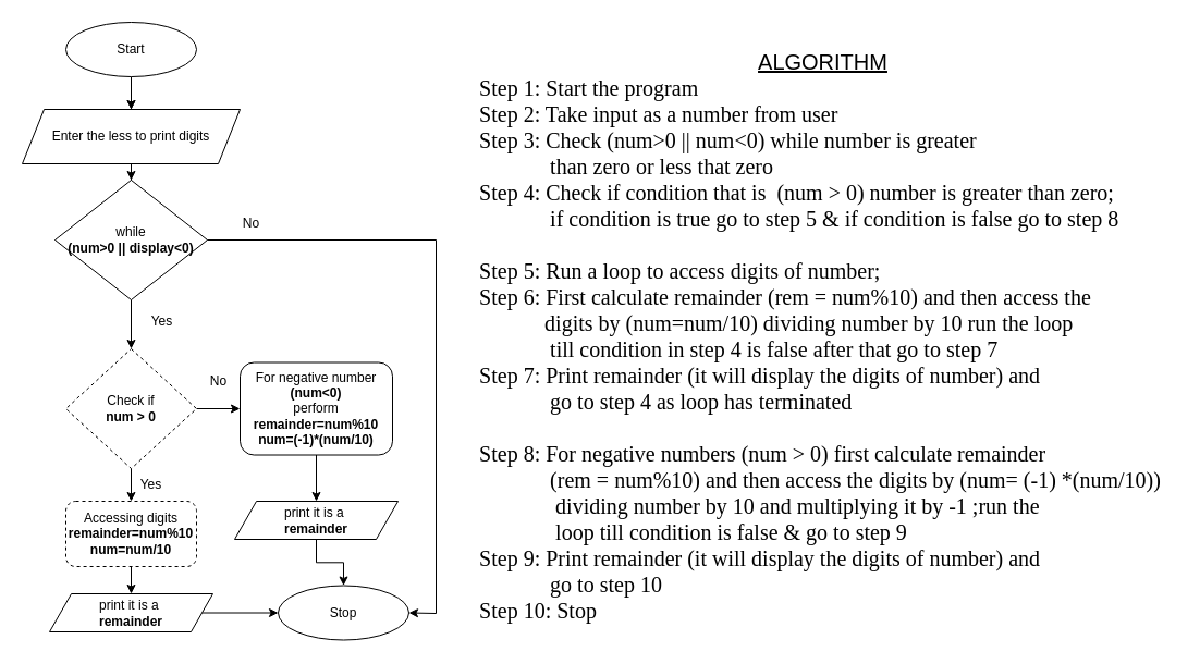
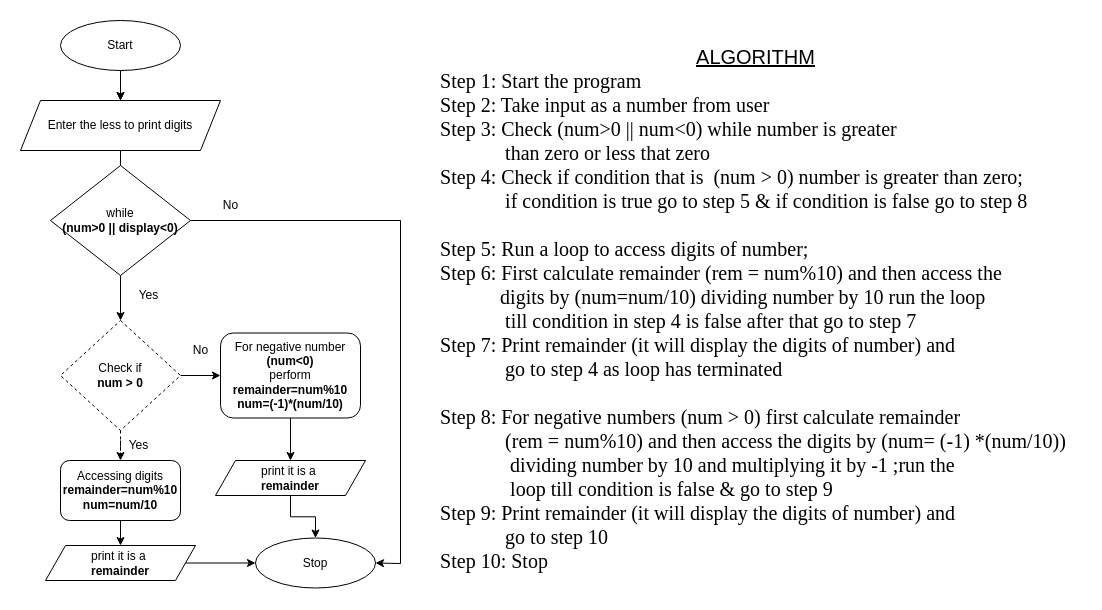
- <mxCell id="4" value="" style="edgeStyle=orthogonalEdgeStyle;rounded=0;orthogonalLoop=1;jettySize=auto;html=1;" parent="1" source="5" target="14" edge="1"><mxGeometry relative="1" as="geometry" /></mxCell>
+ <mxCell id="4" value="" style="edgeStyle=orthogonalEdgeStyle;rounded=0;orthogonalLoop=1;jettySize=auto;html=1;endArrow=none;" parent="1" source="5" target="14" edge="1"><mxGeometry relative="1" as="geometry" /></mxCell>
- <mxCell id="8" value="" style="edgeStyle=orthogonalEdgeStyle;rounded=0;orthogonalLoop=1;jettySize=auto;html=1;" edge="1" parent="1" source="10" target="18"><mxGeometry relative="1" as="geometry" /></mxCell>
+ <mxCell id="8" value="" style="edgeStyle=orthogonalEdgeStyle;rounded=0;orthogonalLoop=1;jettySize=auto;html=1;dashed=1;" edge="1" parent="1" source="10" target="18"><mxGeometry relative="1" as="geometry" /></mxCell>
- <mxCell id="18" value="Accessing digits&lt;br&gt;&lt;b&gt;remainder=num%10&lt;br&gt;num=num/10&lt;/b&gt;" style="rounded=1;whiteSpace=wrap;html=1;dashed=1;" vertex="1" parent="1"><mxGeometry x="60" y="460" width="120" height="60" as="geometry" /></mxCell>
+ <mxCell id="18" value="Accessing digits&lt;br&gt;&lt;b&gt;remainder=num%10&lt;br&gt;num=num/10&lt;/b&gt;" style="rounded=1;whiteSpace=wrap;html=1;" vertex="1" parent="1"><mxGeometry x="60" y="460" width="120" height="60" as="geometry" /></mxCell>
